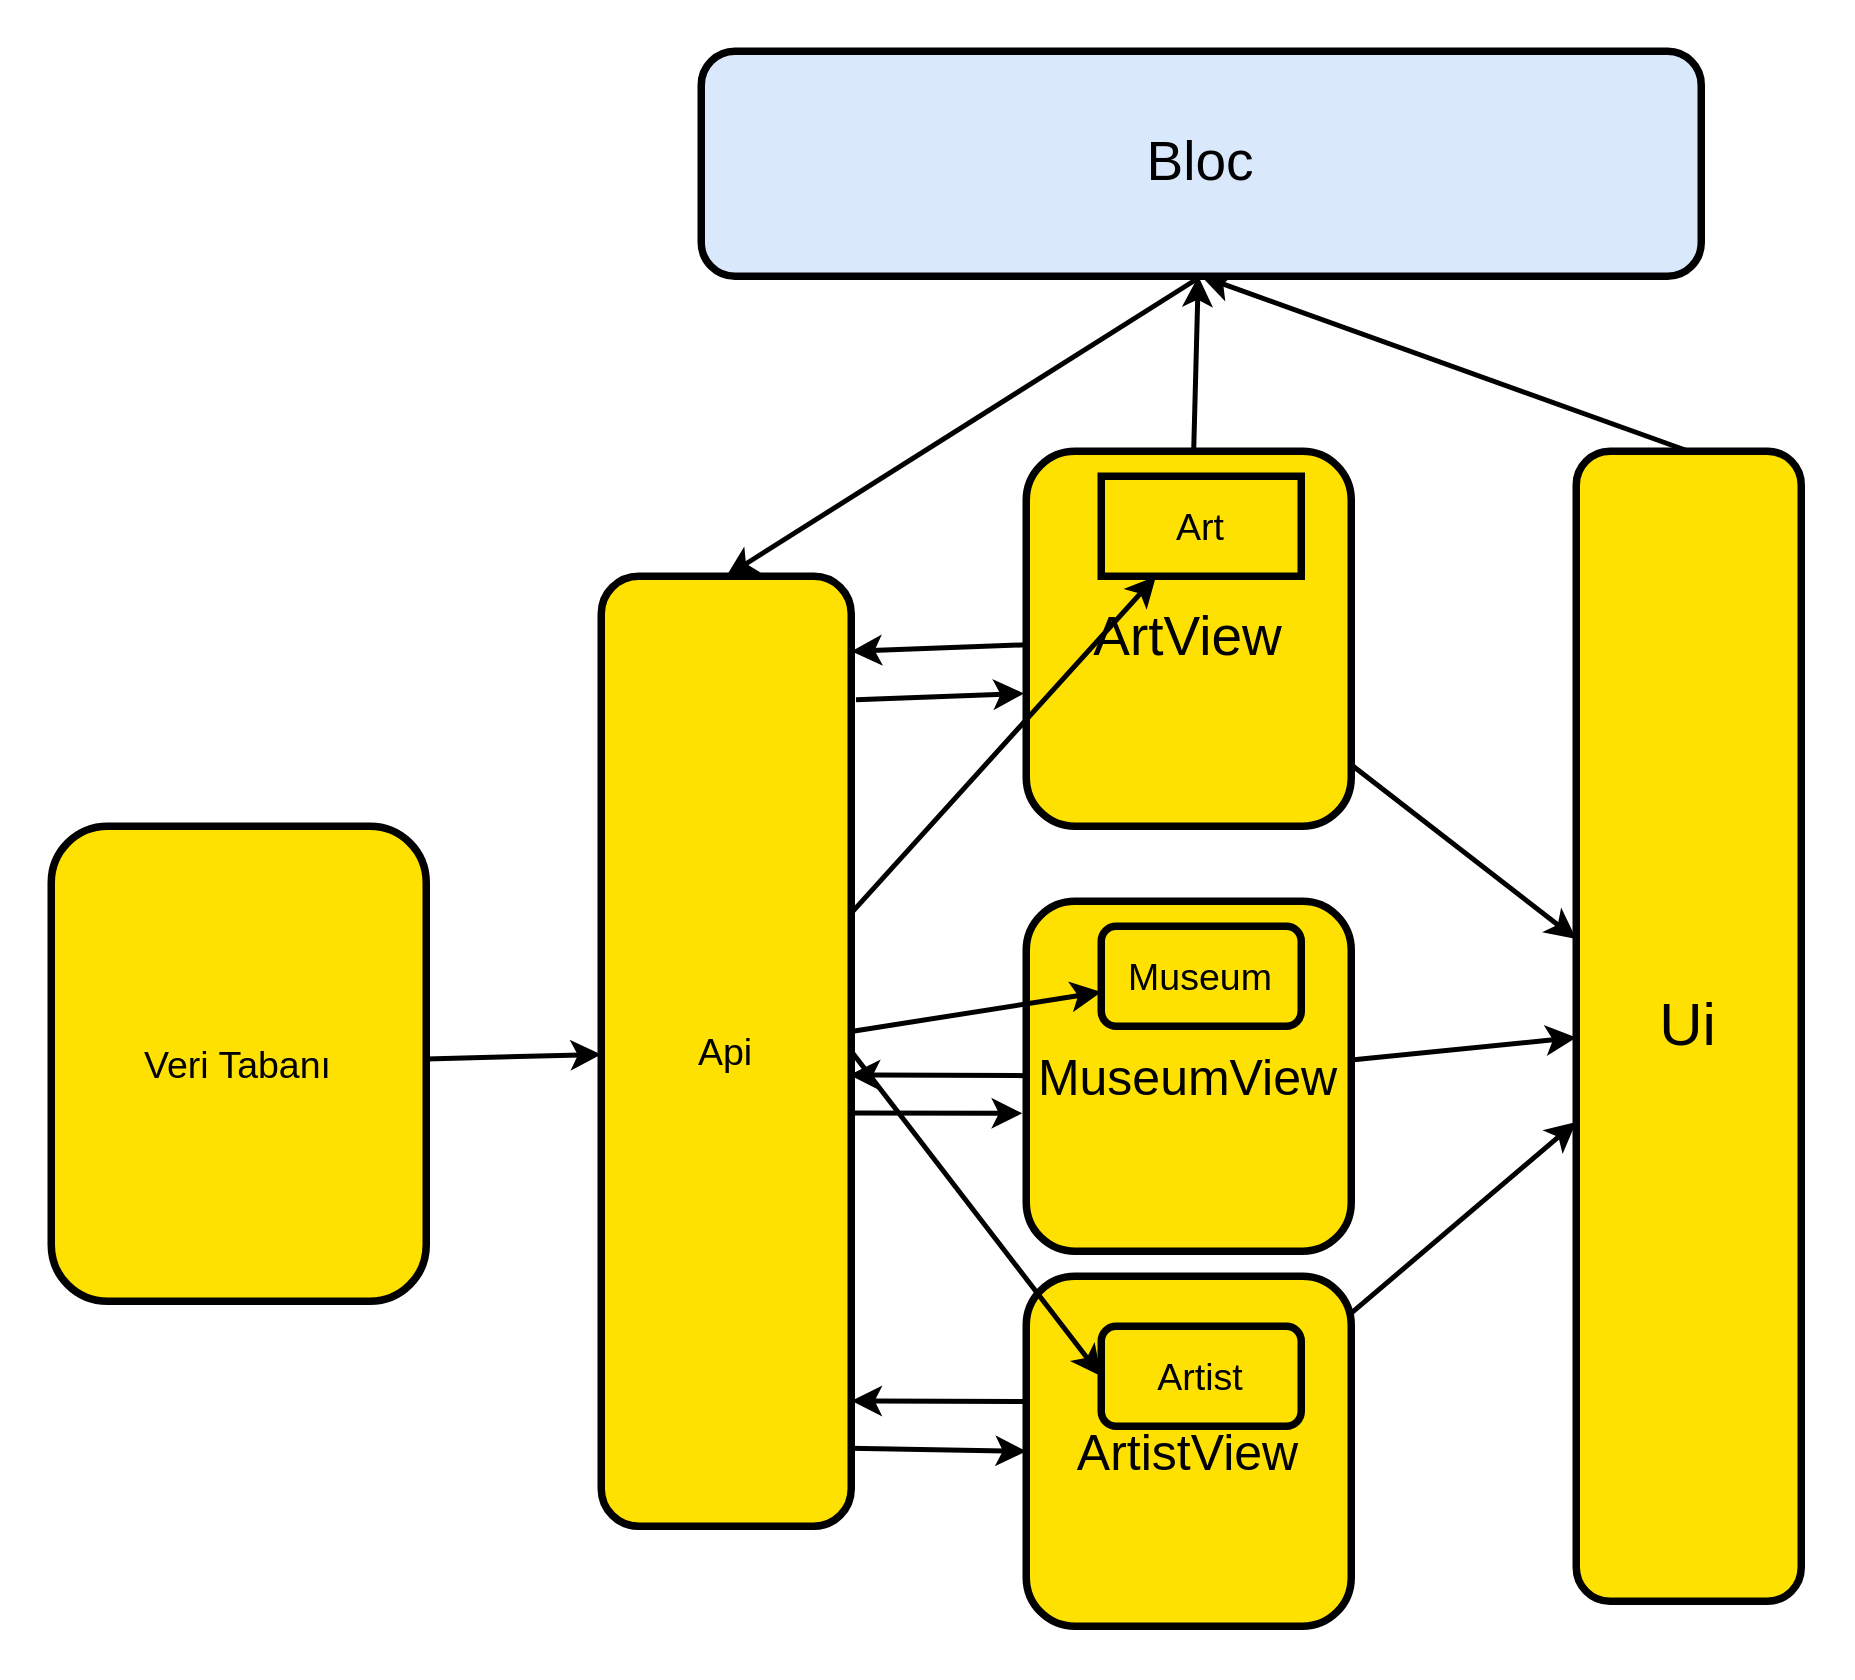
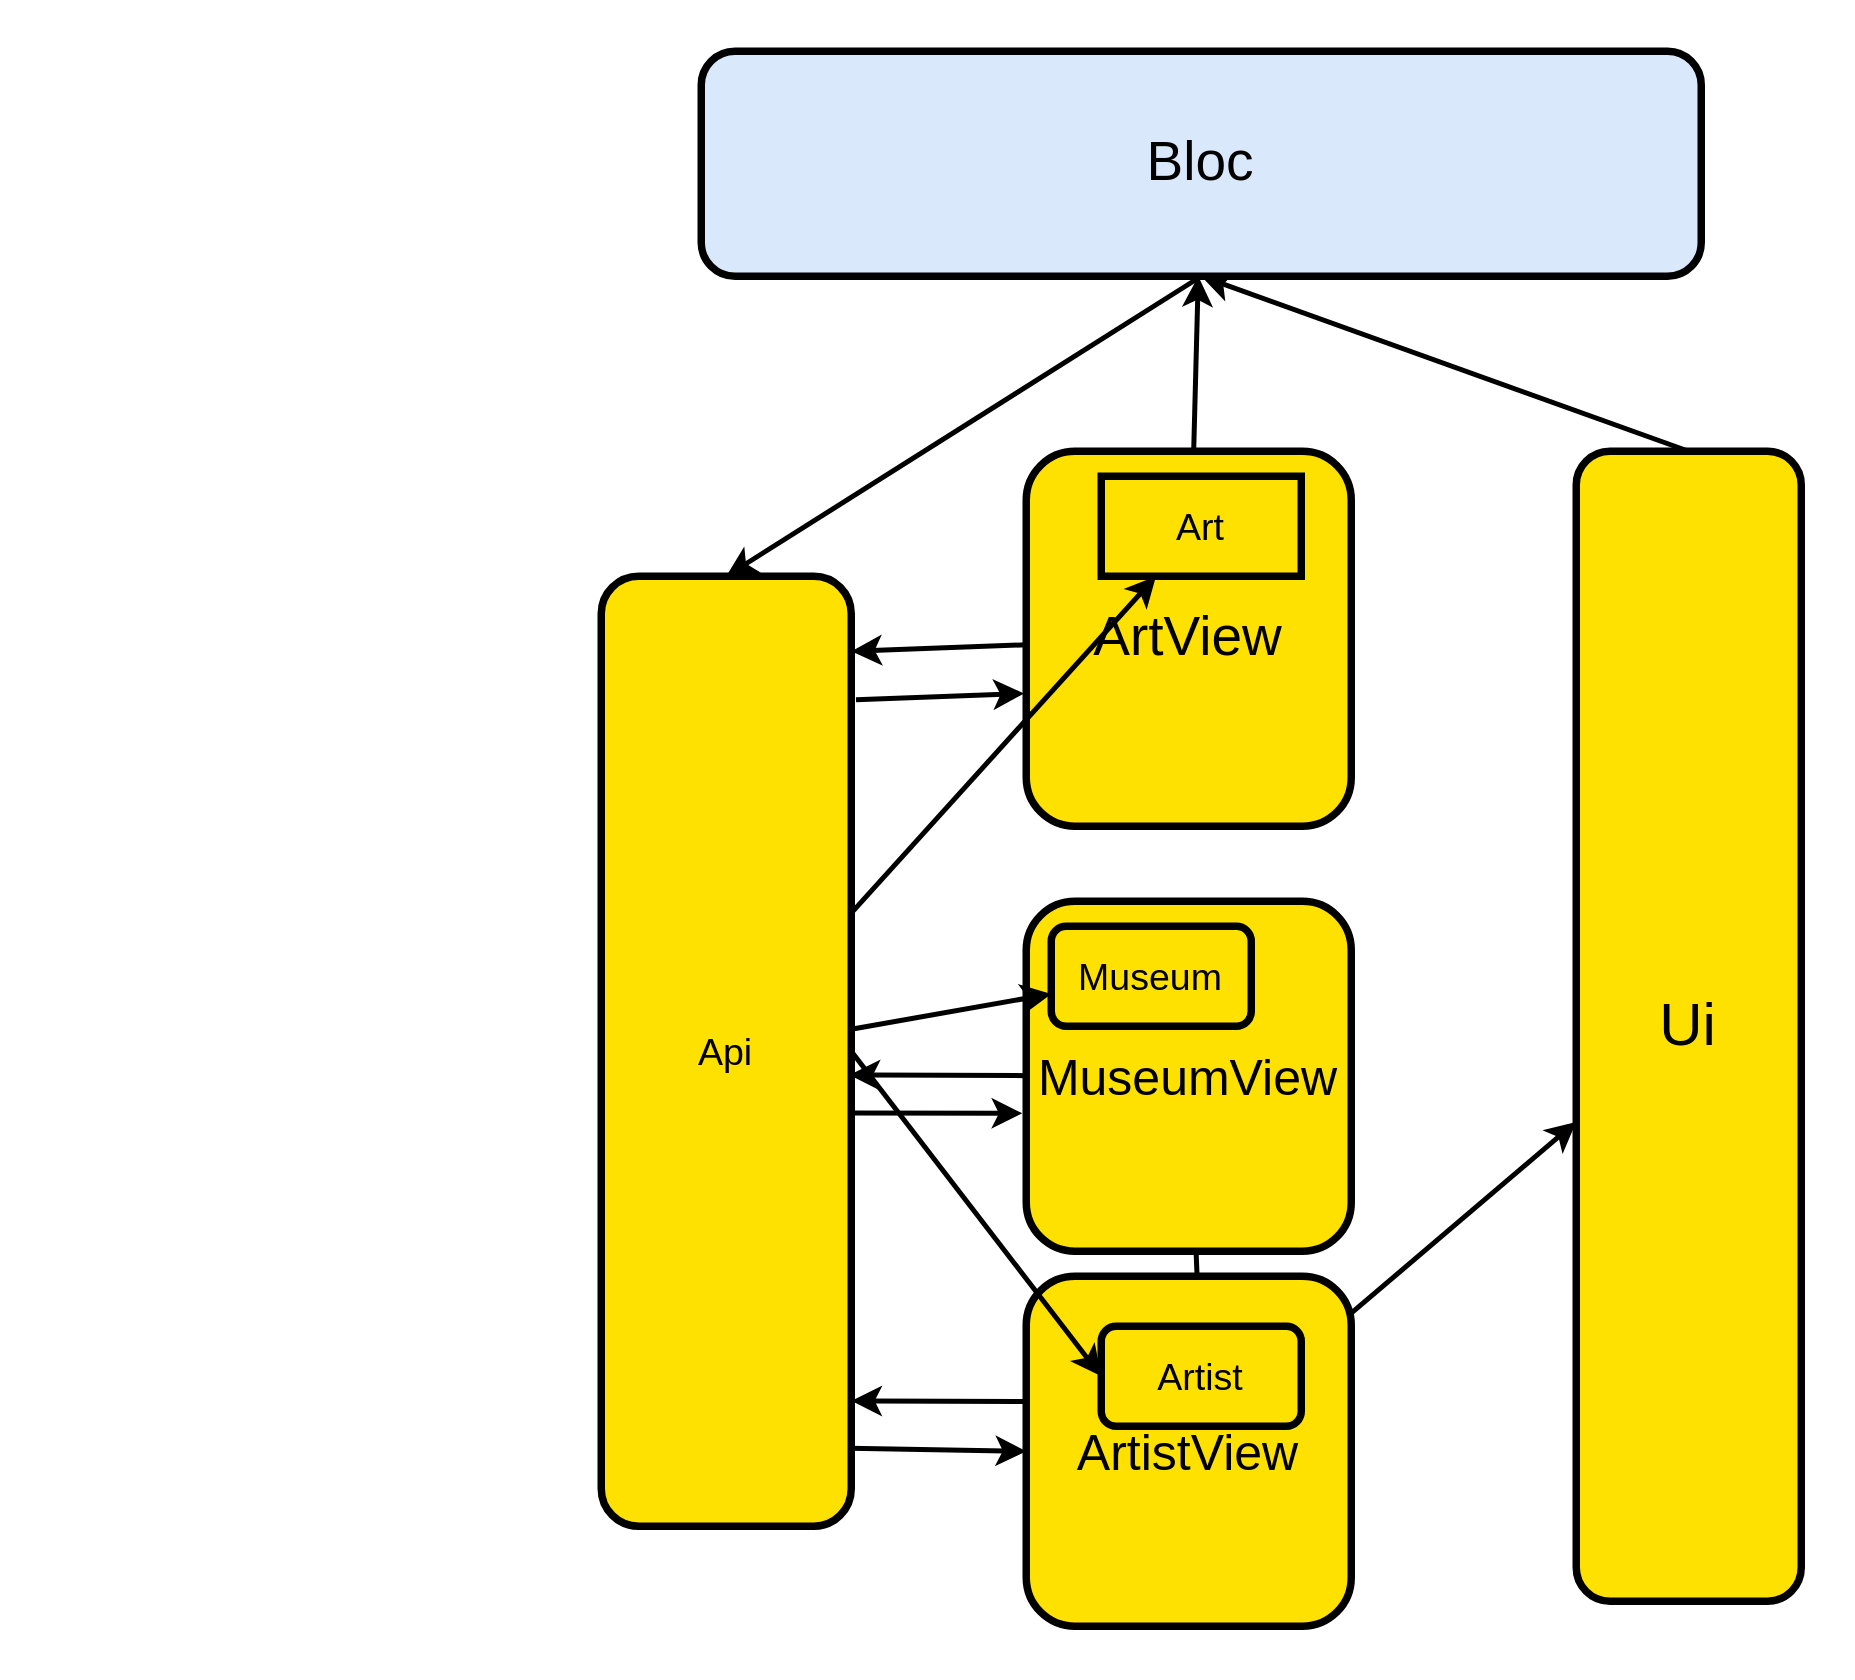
- <mxCell id="2" value="" style="edgeStyle=none;html=1;strokeColor=#000000;strokeWidth=2;fontSize=20;fontColor=#000000;" parent="1" source="5" target="25" edge="1"><mxGeometry relative="1" as="geometry" /></mxCell>
- <mxCell id="17" value="&lt;font style=&quot;font-size: 15px;&quot;&gt;Museum&lt;/font&gt;" style="rounded=1;whiteSpace=wrap;html=1;fillColor=#FFE100;fontColor=#000000;strokeColor=#000000;strokeWidth=3;" parent="1" vertex="1"><mxGeometry x="440" y="370" width="80" height="40" as="geometry" /></mxCell>
+ <mxCell id="17" value="&lt;font style=&quot;font-size: 15px;&quot;&gt;Museum&lt;/font&gt;" style="rounded=1;whiteSpace=wrap;html=1;fillColor=#FFE100;fontColor=#000000;strokeColor=#000000;strokeWidth=3;" parent="1" vertex="1"><mxGeometry x="420" y="370" width="80" height="40" as="geometry" /></mxCell>
- <mxCell id="14" value="" style="edgeStyle=none;html=1;strokeColor=#000000;strokeWidth=2;fontSize=20;fontColor=#000000;" parent="1" source="16" target="25" edge="1"><mxGeometry relative="1" as="geometry" /></mxCell>
+ <mxCell id="14" value="" style="edgeStyle=none;html=1;strokeColor=#000000;strokeWidth=2;fontSize=20;fontColor=#000000;" parent="1" source="16" target="22" edge="1"><mxGeometry relative="1" as="geometry" /></mxCell>
- <mxCell id="6" value="" style="edgeStyle=none;html=1;strokeColor=#000000;strokeWidth=2;fontSize=22;fontColor=#000000;" parent="1" source="7" target="13" edge="1"><mxGeometry relative="1" as="geometry" /></mxCell>
- <mxCell id="7" value="&lt;font style=&quot;font-size: 15px;&quot;&gt;Veri Tabanı&lt;/font&gt;" style="rounded=1;whiteSpace=wrap;html=1;fillColor=#FFE100;fontColor=#000000;strokeColor=#000000;strokeWidth=3;" parent="1" vertex="1"><mxGeometry x="20" y="330" width="150" height="190" as="geometry" /></mxCell>
